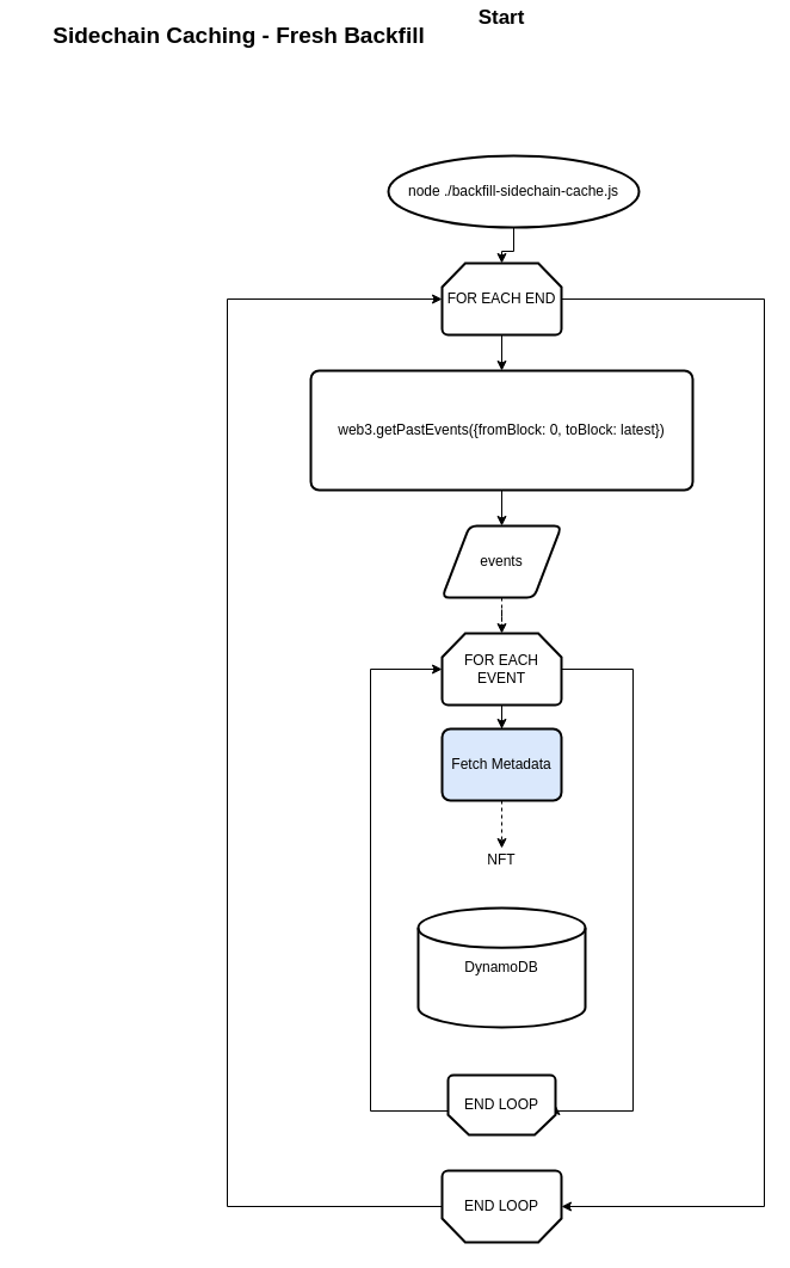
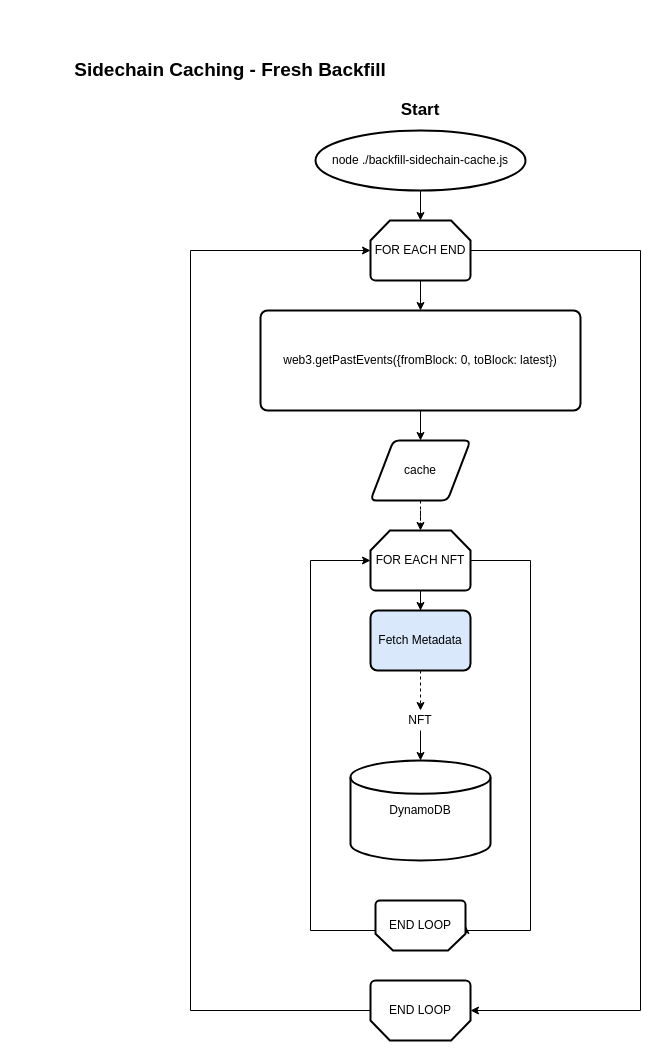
- <mxCell id="4" value="&lt;b&gt;&lt;font style=&quot;font-size: 17px&quot;&gt;Start&lt;/font&gt;&lt;/b&gt;" style="text;html=1;strokeColor=none;fillColor=none;align=center;verticalAlign=middle;whiteSpace=wrap;rounded=0;" vertex="1" parent="1"><mxGeometry x="400" y="5" width="40" height="20" as="geometry" /></mxCell>
+ <mxCell id="4" value="&lt;b&gt;&lt;font style=&quot;font-size: 17px&quot;&gt;Start&lt;/font&gt;&lt;/b&gt;" style="text;html=1;strokeColor=none;fillColor=none;align=center;verticalAlign=middle;whiteSpace=wrap;rounded=0;" vertex="1" parent="1"><mxGeometry x="400" y="100" width="40" height="20" as="geometry" /></mxCell>
- <mxCell id="5" value="&lt;b&gt;&lt;font style=&quot;font-size: 19px&quot;&gt;Sidechain Caching - Fresh Backfill&lt;/font&gt;&lt;/b&gt;" style="text;html=1;strokeColor=none;fillColor=none;align=center;verticalAlign=middle;whiteSpace=wrap;rounded=0;" vertex="1" parent="1"><mxGeometry x="20" y="20" width="360" height="20" as="geometry" /></mxCell>
+ <mxCell id="5" value="&lt;b&gt;&lt;font style=&quot;font-size: 19px&quot;&gt;Sidechain Caching - Fresh Backfill&lt;/font&gt;&lt;/b&gt;" style="text;html=1;strokeColor=none;fillColor=none;align=center;verticalAlign=middle;whiteSpace=wrap;rounded=0;" vertex="1" parent="1"><mxGeometry x="50" y="60" width="360" height="20" as="geometry" /></mxCell>
- <mxCell id="3" value="node ./backfill-sidechain-cache.js" style="strokeWidth=2;html=1;shape=mxgraph.flowchart.start_1;whiteSpace=wrap;" vertex="1" parent="1"><mxGeometry x="325" y="130" width="210" height="60" as="geometry" /></mxCell>
+ <mxCell id="3" value="node ./backfill-sidechain-cache.js" style="strokeWidth=2;html=1;shape=mxgraph.flowchart.start_1;whiteSpace=wrap;" vertex="1" parent="1"><mxGeometry x="315" y="130" width="210" height="60" as="geometry" /></mxCell>
- <mxCell id="13" value="events" style="shape=parallelogram;html=1;strokeWidth=2;perimeter=parallelogramPerimeter;whiteSpace=wrap;rounded=1;arcSize=12;size=0.23;" vertex="1" parent="1"><mxGeometry x="370" y="440" width="100" height="60" as="geometry" /></mxCell>
+ <mxCell id="13" value="cache" style="shape=parallelogram;html=1;strokeWidth=2;perimeter=parallelogramPerimeter;whiteSpace=wrap;rounded=1;arcSize=12;size=0.23;" vertex="1" parent="1"><mxGeometry x="370" y="440" width="100" height="60" as="geometry" /></mxCell>
- <mxCell id="16" value="FOR EACH EVENT" style="strokeWidth=2;html=1;shape=mxgraph.flowchart.loop_limit;whiteSpace=wrap;" vertex="1" parent="1"><mxGeometry x="370" y="530" width="100" height="60" as="geometry" /></mxCell>
+ <mxCell id="16" value="FOR EACH NFT" style="strokeWidth=2;html=1;shape=mxgraph.flowchart.loop_limit;whiteSpace=wrap;" vertex="1" parent="1"><mxGeometry x="370" y="530" width="100" height="60" as="geometry" /></mxCell>
+ <mxCell id="17" value="" style="edgeStyle=orthogonalEdgeStyle;rounded=0;orthogonalLoop=1;jettySize=auto;html=1;" edge="1" parent="1" source="21" target="6"><mxGeometry relative="1" as="geometry" /></mxCell>
